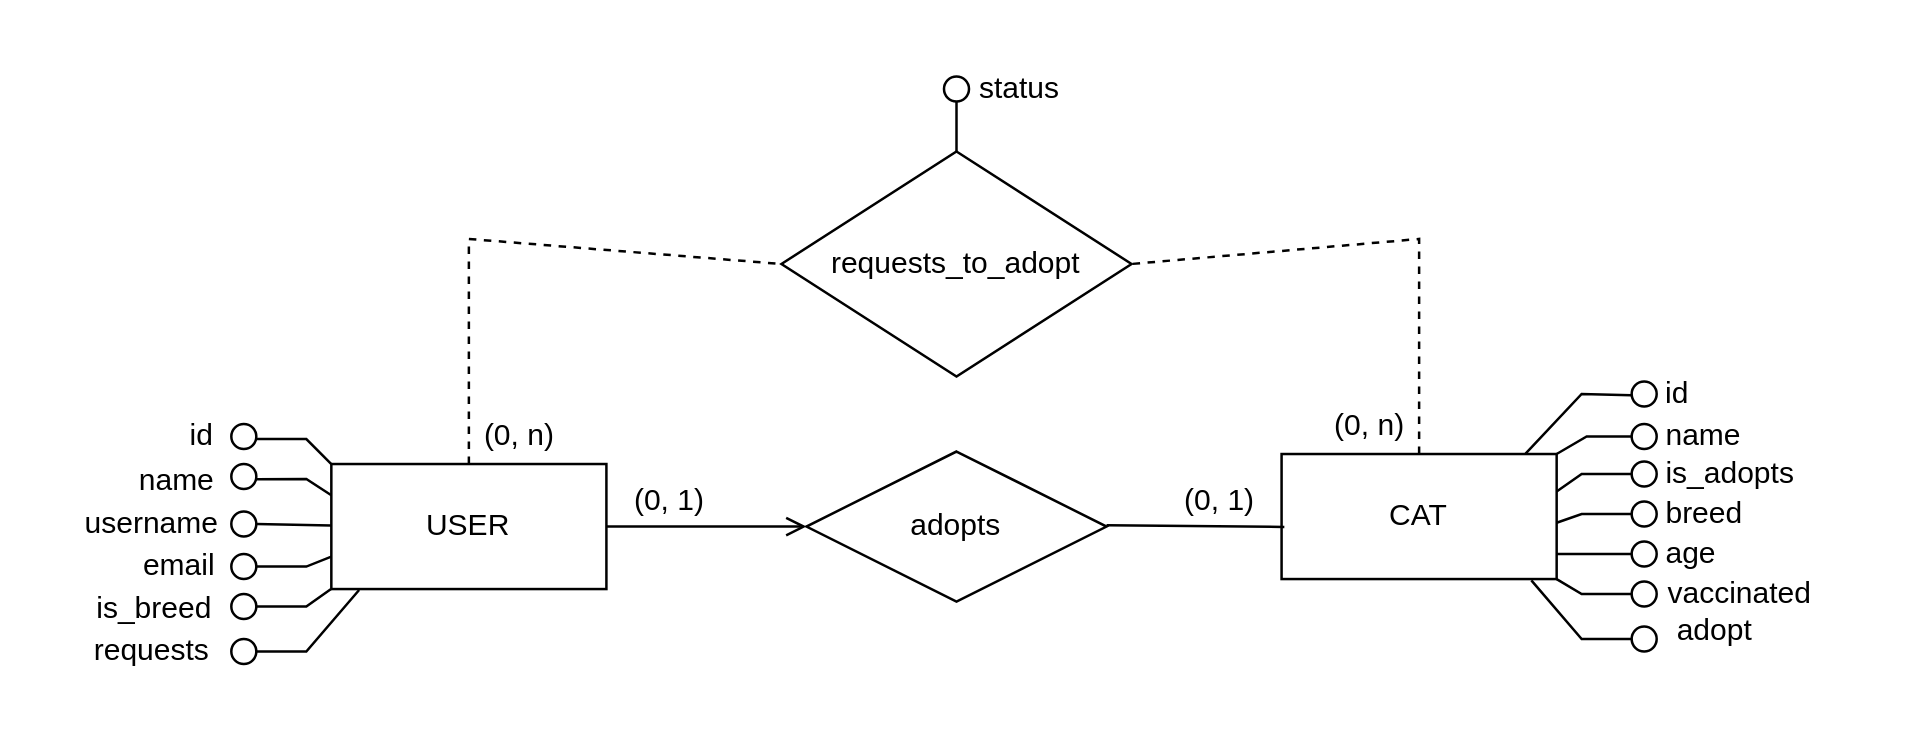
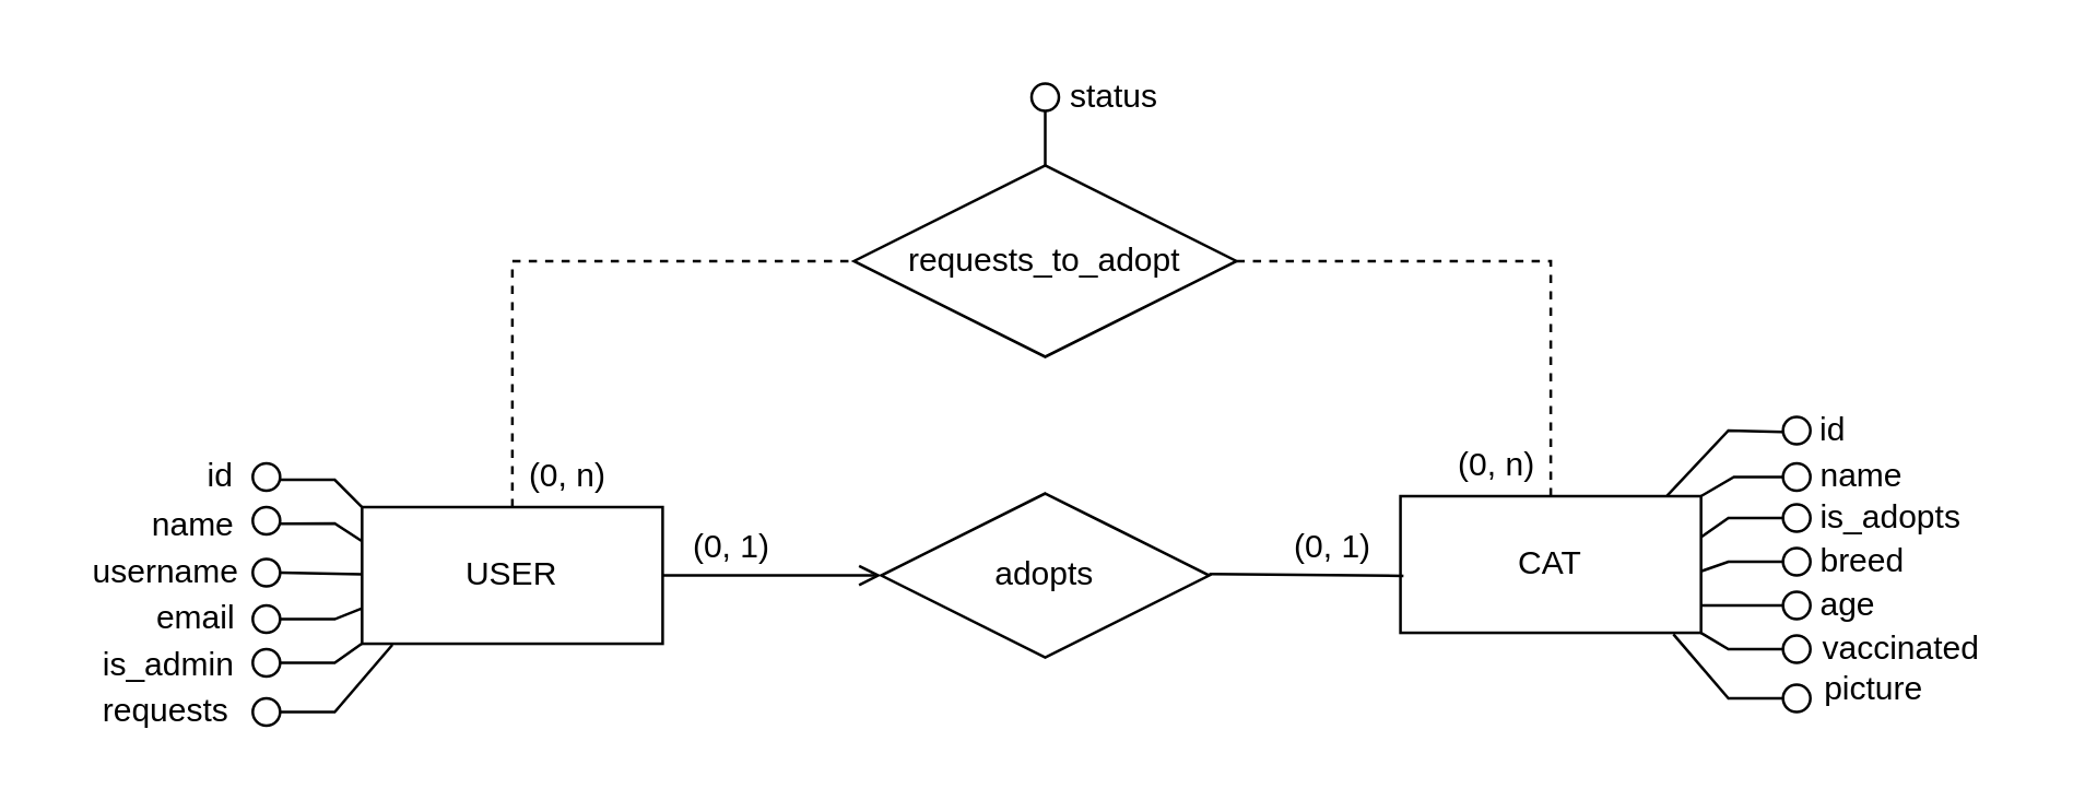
- <mxCell id="42" value="&lt;div&gt;requests_to&lt;span style=&quot;background-color: transparent; color: light-dark(rgb(0, 0, 0), rgb(255, 255, 255));&quot;&gt;_&lt;/span&gt;&lt;span style=&quot;background-color: transparent; color: light-dark(rgb(0, 0, 0), rgb(255, 255, 255));&quot;&gt;adopt&lt;/span&gt;&lt;/div&gt;" style="shape=rhombus;perimeter=rhombusPerimeter;whiteSpace=wrap;html=1;align=center;fillColor=none;" parent="1" vertex="1"><mxGeometry x="312" y="60" width="140" height="90" as="geometry" /></mxCell>
+ <mxCell id="42" value="&lt;div&gt;requests_to&lt;span style=&quot;background-color: transparent; color: light-dark(rgb(0, 0, 0), rgb(255, 255, 255));&quot;&gt;_&lt;/span&gt;&lt;span style=&quot;background-color: transparent; color: light-dark(rgb(0, 0, 0), rgb(255, 255, 255));&quot;&gt;adopt&lt;/span&gt;&lt;/div&gt;" style="shape=rhombus;perimeter=rhombusPerimeter;whiteSpace=wrap;html=1;align=center;fillColor=none;" parent="1" vertex="1"><mxGeometry x="312" y="60" width="140" height="70" as="geometry" /></mxCell>
- <mxCell id="53" value="is_breed" style="text;html=1;align=center;verticalAlign=middle;resizable=0;points=[];autosize=1;strokeColor=none;fillColor=none;" parent="1" vertex="1"><mxGeometry x="26" y="228" width="70" height="30" as="geometry" /></mxCell>
+ <mxCell id="53" value="is_admin" style="text;html=1;align=center;verticalAlign=middle;resizable=0;points=[];autosize=1;strokeColor=none;fillColor=none;" parent="1" vertex="1"><mxGeometry x="26" y="228" width="70" height="30" as="geometry" /></mxCell>
- <mxCell id="52" value="adopt" style="text;html=1;align=center;verticalAlign=middle;resizable=0;points=[];autosize=1;strokeColor=none;fillColor=none;" parent="1" vertex="1"><mxGeometry x="655" y="237" width="60" height="30" as="geometry" /></mxCell>
+ <mxCell id="52" value="picture" style="text;html=1;align=center;verticalAlign=middle;resizable=0;points=[];autosize=1;strokeColor=none;fillColor=none;" parent="1" vertex="1"><mxGeometry x="655" y="237" width="60" height="30" as="geometry" /></mxCell>
